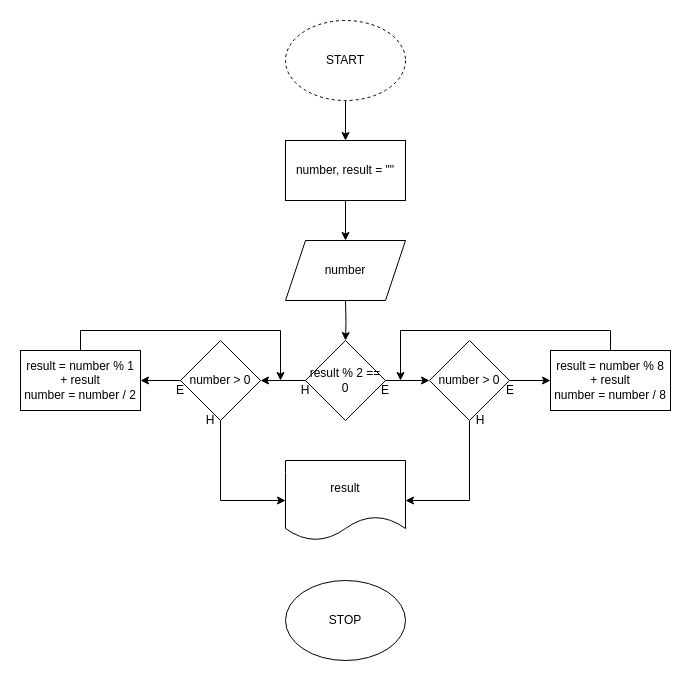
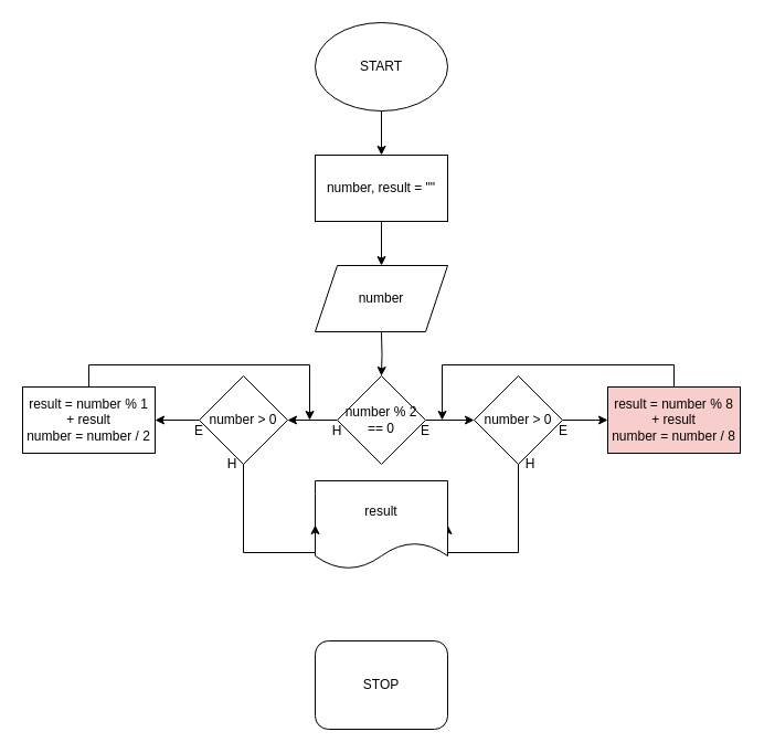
- <mxCell id="3" value="START" style="ellipse;whiteSpace=wrap;html=1;dashed=1;" parent="1" vertex="1"><mxGeometry x="285" width="120" height="80" as="geometry" y="20" /></mxCell>
+ <mxCell id="3" value="START" style="ellipse;whiteSpace=wrap;html=1;" parent="1" vertex="1"><mxGeometry x="285" width="120" height="80" as="geometry" y="20" /></mxCell>
- <mxCell id="9" value="result % 2 == 0" style="rhombus;whiteSpace=wrap;html=1;" parent="1" vertex="1"><mxGeometry x="305" y="340" width="80" height="80" as="geometry" /></mxCell>
+ <mxCell id="9" value="number % 2 == 0" style="rhombus;whiteSpace=wrap;html=1;" parent="1" vertex="1"><mxGeometry x="305" y="340" width="80" height="80" as="geometry" /></mxCell>
- <mxCell id="14" value="result = number % 8 + result&lt;br&gt;number = number / 8" style="rounded=0;whiteSpace=wrap;html=1;" parent="1" vertex="1"><mxGeometry x="550" y="350" width="120" height="60" as="geometry" /></mxCell>
+ <mxCell id="14" value="result = number % 8 + result&lt;br&gt;number = number / 8" style="rounded=0;whiteSpace=wrap;html=1;fillColor=#f8cecc;" parent="1" vertex="1"><mxGeometry x="550" y="350" width="120" height="60" as="geometry" /></mxCell>
- <mxCell id="17" value="result" style="shape=document;whiteSpace=wrap;html=1;boundedLbl=1;gradientColor=#ffffff;" parent="1" vertex="1"><mxGeometry x="285" y="460" width="120" height="80" as="geometry" /></mxCell>
+ <mxCell id="17" value="result" style="shape=document;whiteSpace=wrap;html=1;boundedLbl=1;gradientColor=#ffffff;" parent="1" vertex="1"><mxGeometry x="285" y="435" width="120" height="80" as="geometry" /></mxCell>
- <mxCell id="21" value="STOP" style="ellipse;whiteSpace=wrap;html=1;" parent="1" vertex="1"><mxGeometry x="285" y="580" width="120" height="80" as="geometry" /></mxCell>
+ <mxCell id="21" value="STOP" style="whiteSpace=wrap;html=1;rounded=1;" parent="1" vertex="1"><mxGeometry x="285" y="580" width="120" height="80" as="geometry" /></mxCell>
